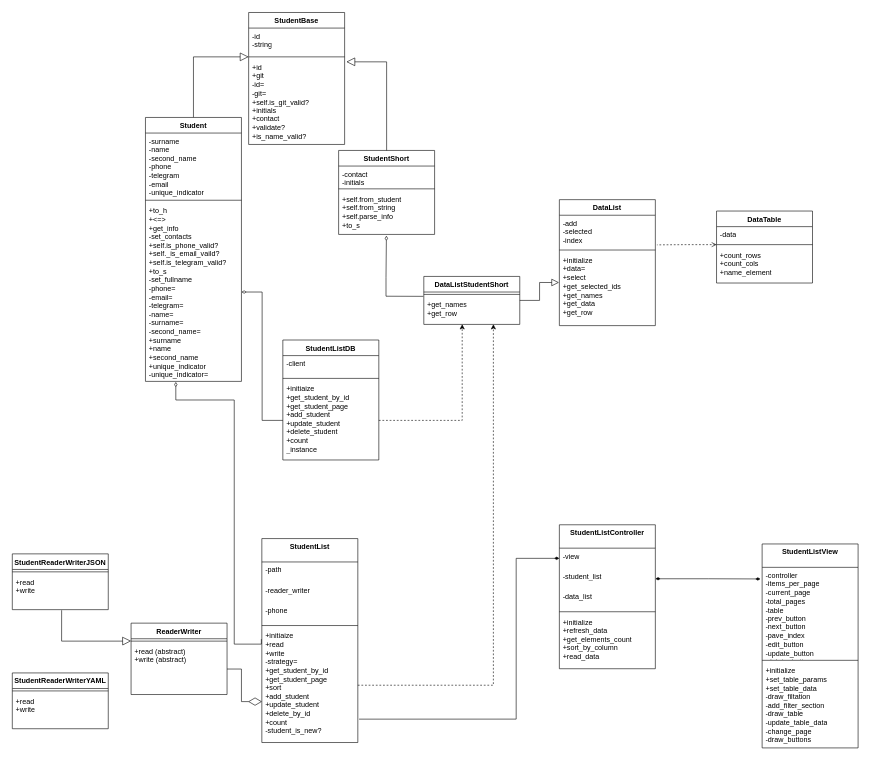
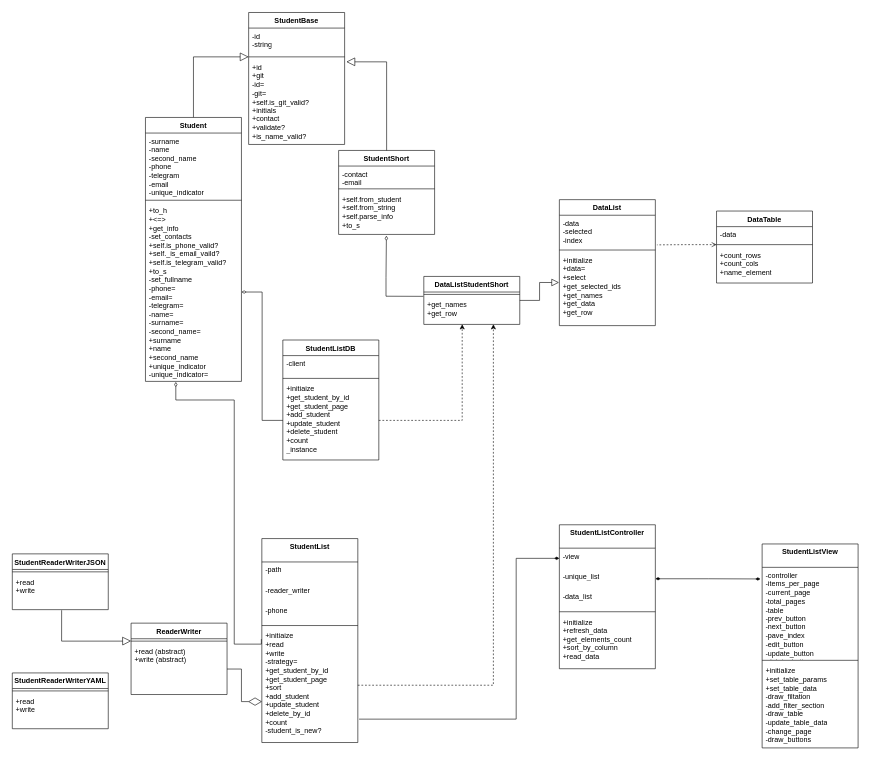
- <mxCell id="12" value="&lt;div&gt;-contact&lt;/div&gt;&lt;div&gt;-initials&lt;br&gt;&lt;/div&gt;" style="text;strokeColor=none;fillColor=none;align=left;verticalAlign=top;spacingLeft=4;spacingRight=4;overflow=hidden;rotatable=0;points=[[0,0.5],[1,0.5]];portConstraint=eastwest;whiteSpace=wrap;html=1;" parent="11" vertex="1"><mxGeometry y="26" width="160" height="34" as="geometry" /></mxCell>
+ <mxCell id="12" value="&lt;div&gt;-contact&lt;/div&gt;&lt;div&gt;-email&lt;br&gt;&lt;/div&gt;" style="text;strokeColor=none;fillColor=none;align=left;verticalAlign=top;spacingLeft=4;spacingRight=4;overflow=hidden;rotatable=0;points=[[0,0.5],[1,0.5]];portConstraint=eastwest;whiteSpace=wrap;html=1;" parent="11" vertex="1"><mxGeometry y="26" width="160" height="34" as="geometry" /></mxCell>
- <mxCell id="21" value="&lt;div&gt;-add&lt;/div&gt;&lt;div&gt;-selected&lt;/div&gt;&lt;div&gt;-index&lt;br&gt;&lt;/div&gt;" style="text;strokeColor=none;fillColor=none;align=left;verticalAlign=top;spacingLeft=4;spacingRight=4;overflow=hidden;rotatable=0;points=[[0,0.5],[1,0.5]];portConstraint=eastwest;whiteSpace=wrap;html=1;" parent="20" vertex="1"><mxGeometry y="26" width="160" height="54" as="geometry" /></mxCell>
+ <mxCell id="21" value="&lt;div&gt;-data&lt;/div&gt;&lt;div&gt;-selected&lt;/div&gt;&lt;div&gt;-index&lt;br&gt;&lt;/div&gt;" style="text;strokeColor=none;fillColor=none;align=left;verticalAlign=top;spacingLeft=4;spacingRight=4;overflow=hidden;rotatable=0;points=[[0,0.5],[1,0.5]];portConstraint=eastwest;whiteSpace=wrap;html=1;" parent="20" vertex="1"><mxGeometry y="26" width="160" height="54" as="geometry" /></mxCell>
- <mxCell id="57" value="-student_list" style="text;strokeColor=none;fillColor=none;align=left;verticalAlign=top;spacingLeft=4;spacingRight=4;overflow=hidden;rotatable=0;points=[[0,0.5],[1,0.5]];portConstraint=eastwest;whiteSpace=wrap;html=1;" vertex="1" parent="55"><mxGeometry y="73" width="160" height="34" as="geometry" /></mxCell>
+ <mxCell id="57" value="-unique_list" style="text;strokeColor=none;fillColor=none;align=left;verticalAlign=top;spacingLeft=4;spacingRight=4;overflow=hidden;rotatable=0;points=[[0,0.5],[1,0.5]];portConstraint=eastwest;whiteSpace=wrap;html=1;" vertex="1" parent="55"><mxGeometry y="73" width="160" height="34" as="geometry" /></mxCell>
